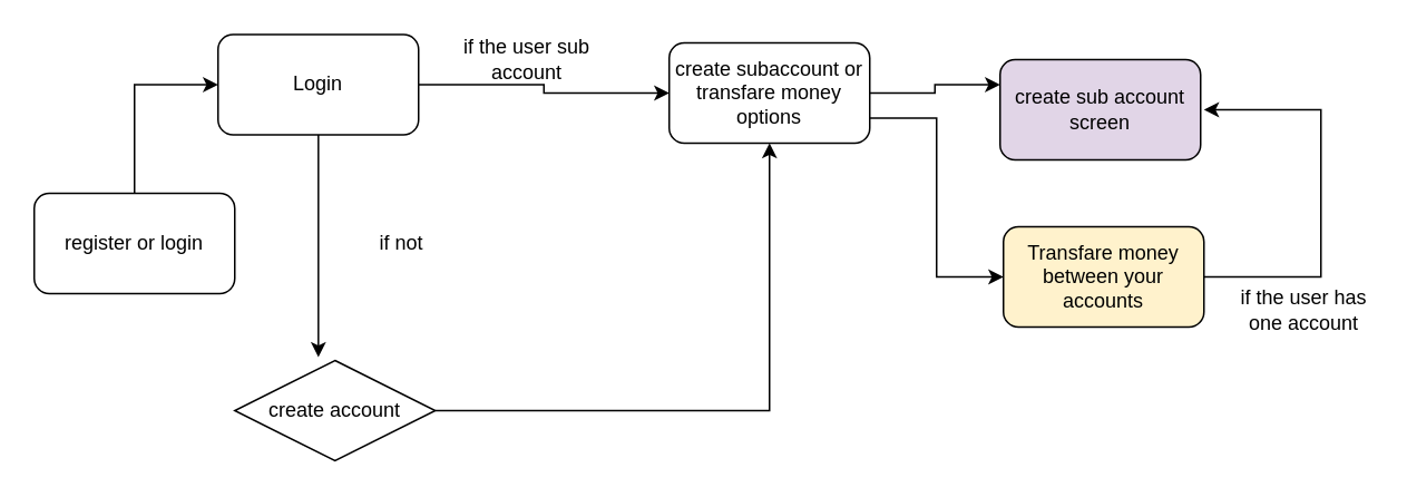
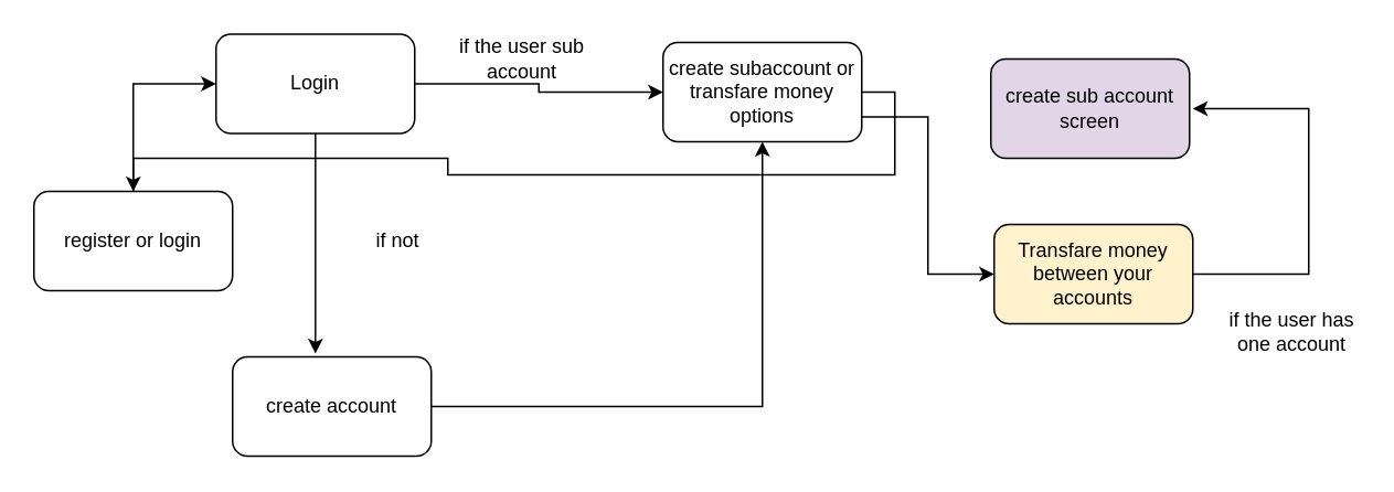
- <mxCell id="6" style="edgeStyle=orthogonalEdgeStyle;rounded=0;orthogonalLoop=1;jettySize=auto;html=1;exitX=1;exitY=0.5;exitDx=0;exitDy=0;entryX=0;entryY=0.25;entryDx=0;entryDy=0;" edge="1" parent="1" source="8" target="9"><mxGeometry relative="1" as="geometry" /></mxCell>
+ <mxCell id="6" style="edgeStyle=orthogonalEdgeStyle;rounded=0;orthogonalLoop=1;jettySize=auto;html=1;exitX=1;exitY=0.5;exitDx=0;exitDy=0;" edge="1" parent="1" source="8" target="17"><mxGeometry relative="1" as="geometry" /></mxCell>
- <mxCell id="12" value="if the user has one account" style="text;html=1;strokeColor=none;fillColor=none;align=center;verticalAlign=middle;whiteSpace=wrap;rounded=0;" vertex="1" parent="1"><mxGeometry x="740" y="175" width="80" height="20" as="geometry" /></mxCell>
+ <mxCell id="12" value="if the user has one account" style="text;html=1;strokeColor=none;fillColor=none;align=center;verticalAlign=middle;whiteSpace=wrap;rounded=0;" vertex="1" parent="1"><mxGeometry x="740" y="190" width="80" height="20" as="geometry" /></mxCell>
- <mxCell id="14" value="create account" style="rhombus;whiteSpace=wrap;html=1;" vertex="1" parent="1"><mxGeometry x="140" y="215" width="120" height="60" as="geometry" /></mxCell>
+ <mxCell id="14" value="create account" style="rounded=1;whiteSpace=wrap;html=1;" vertex="1" parent="1"><mxGeometry x="140" y="215" width="120" height="60" as="geometry" /></mxCell>
